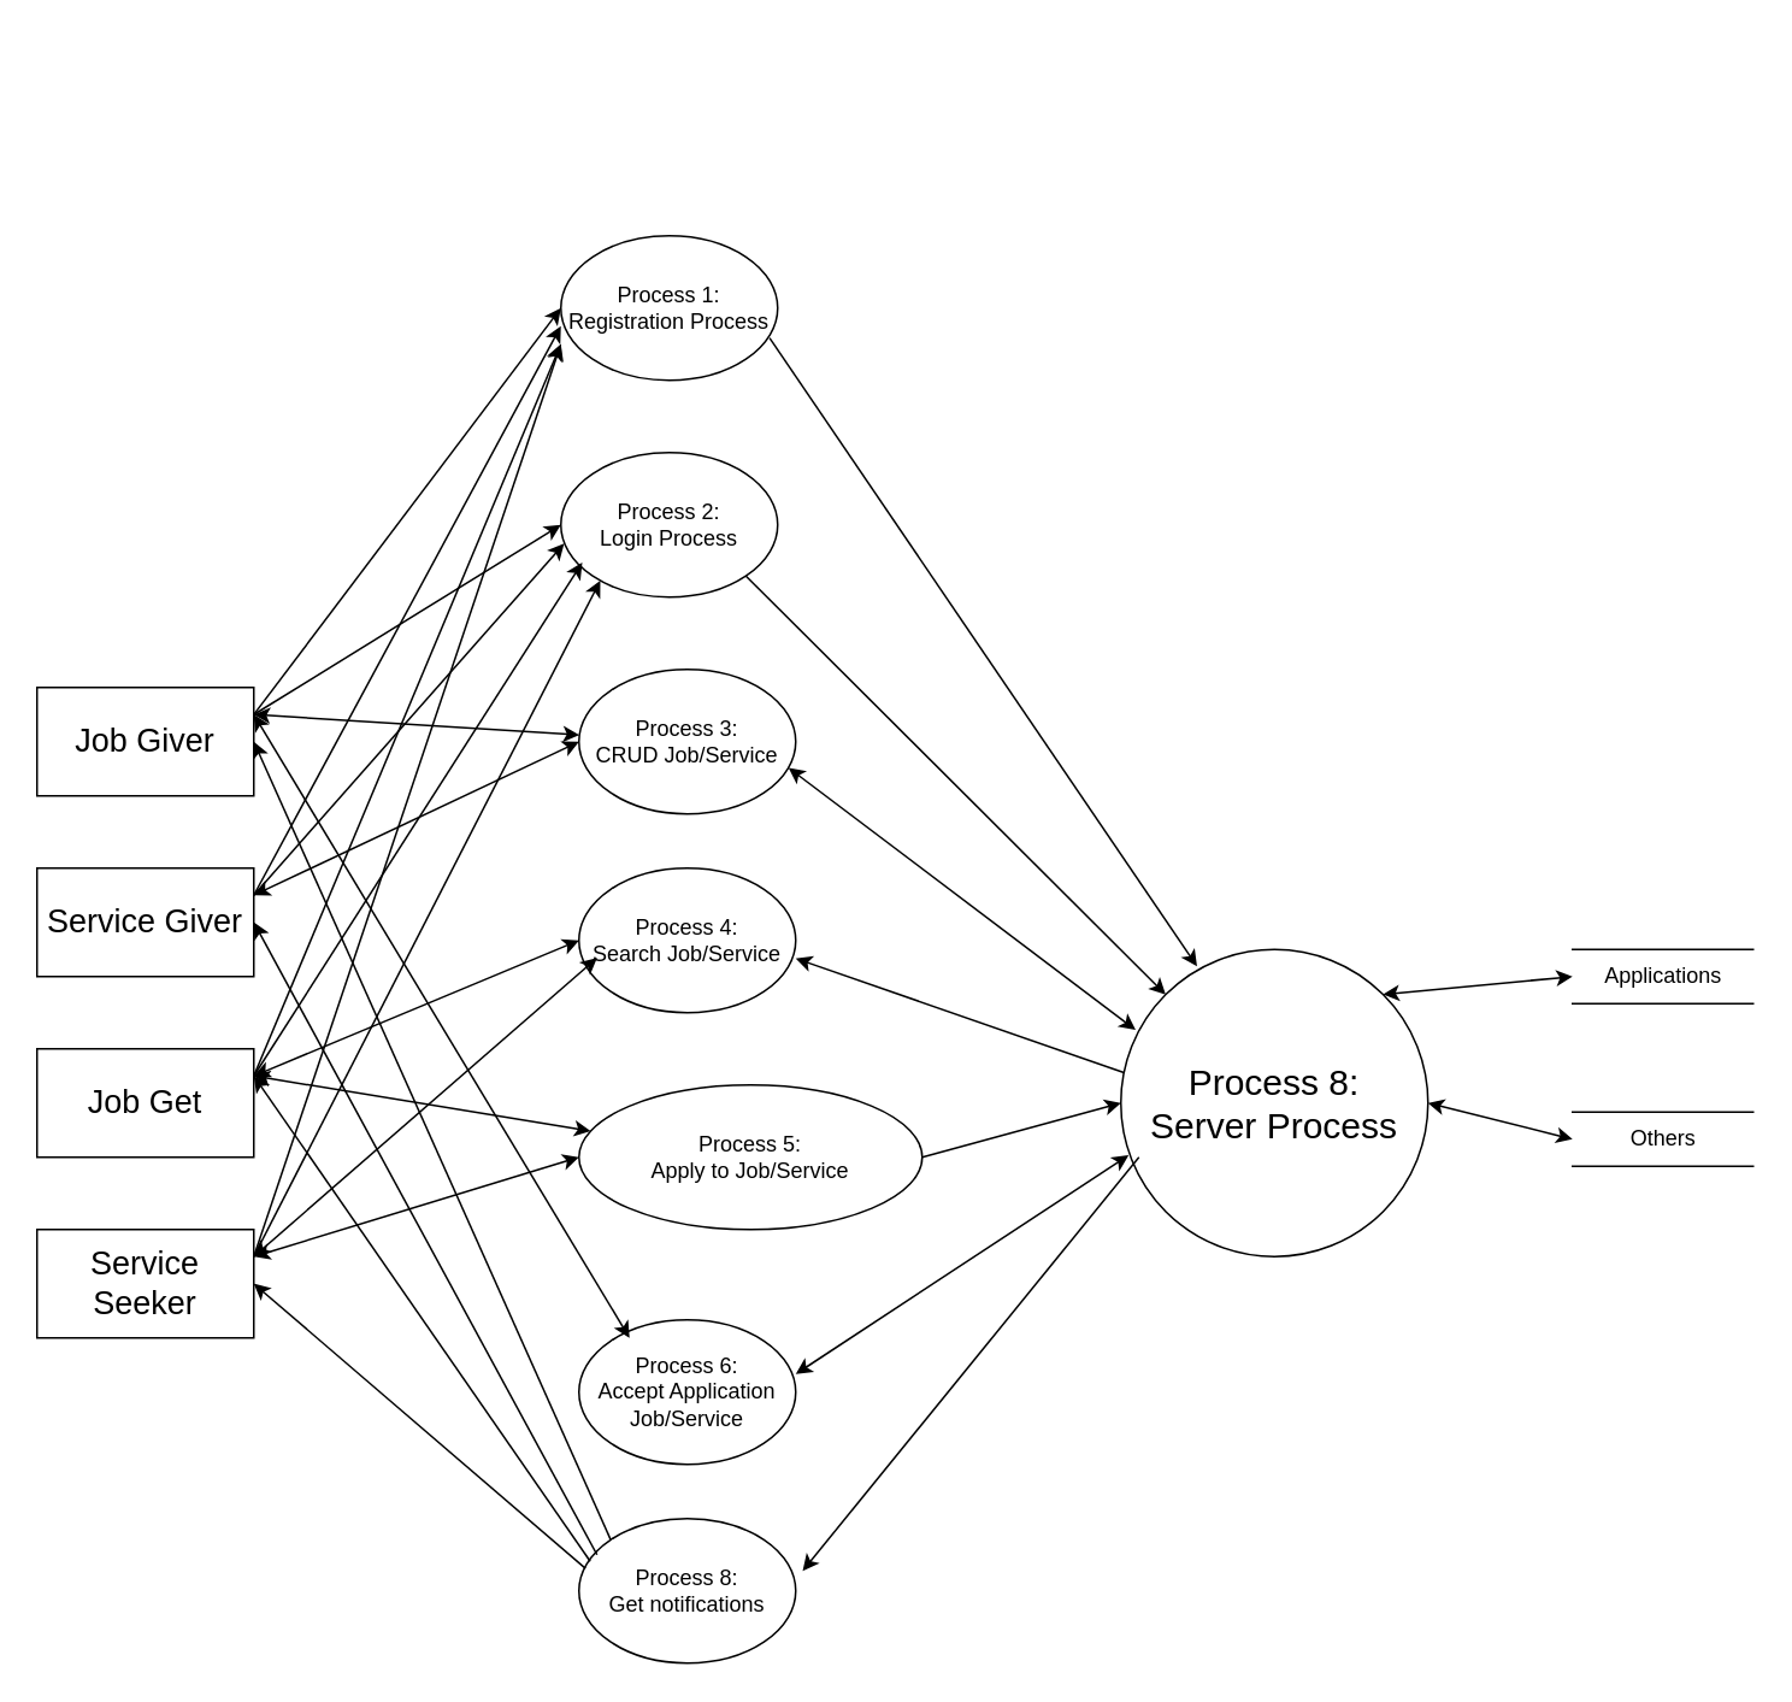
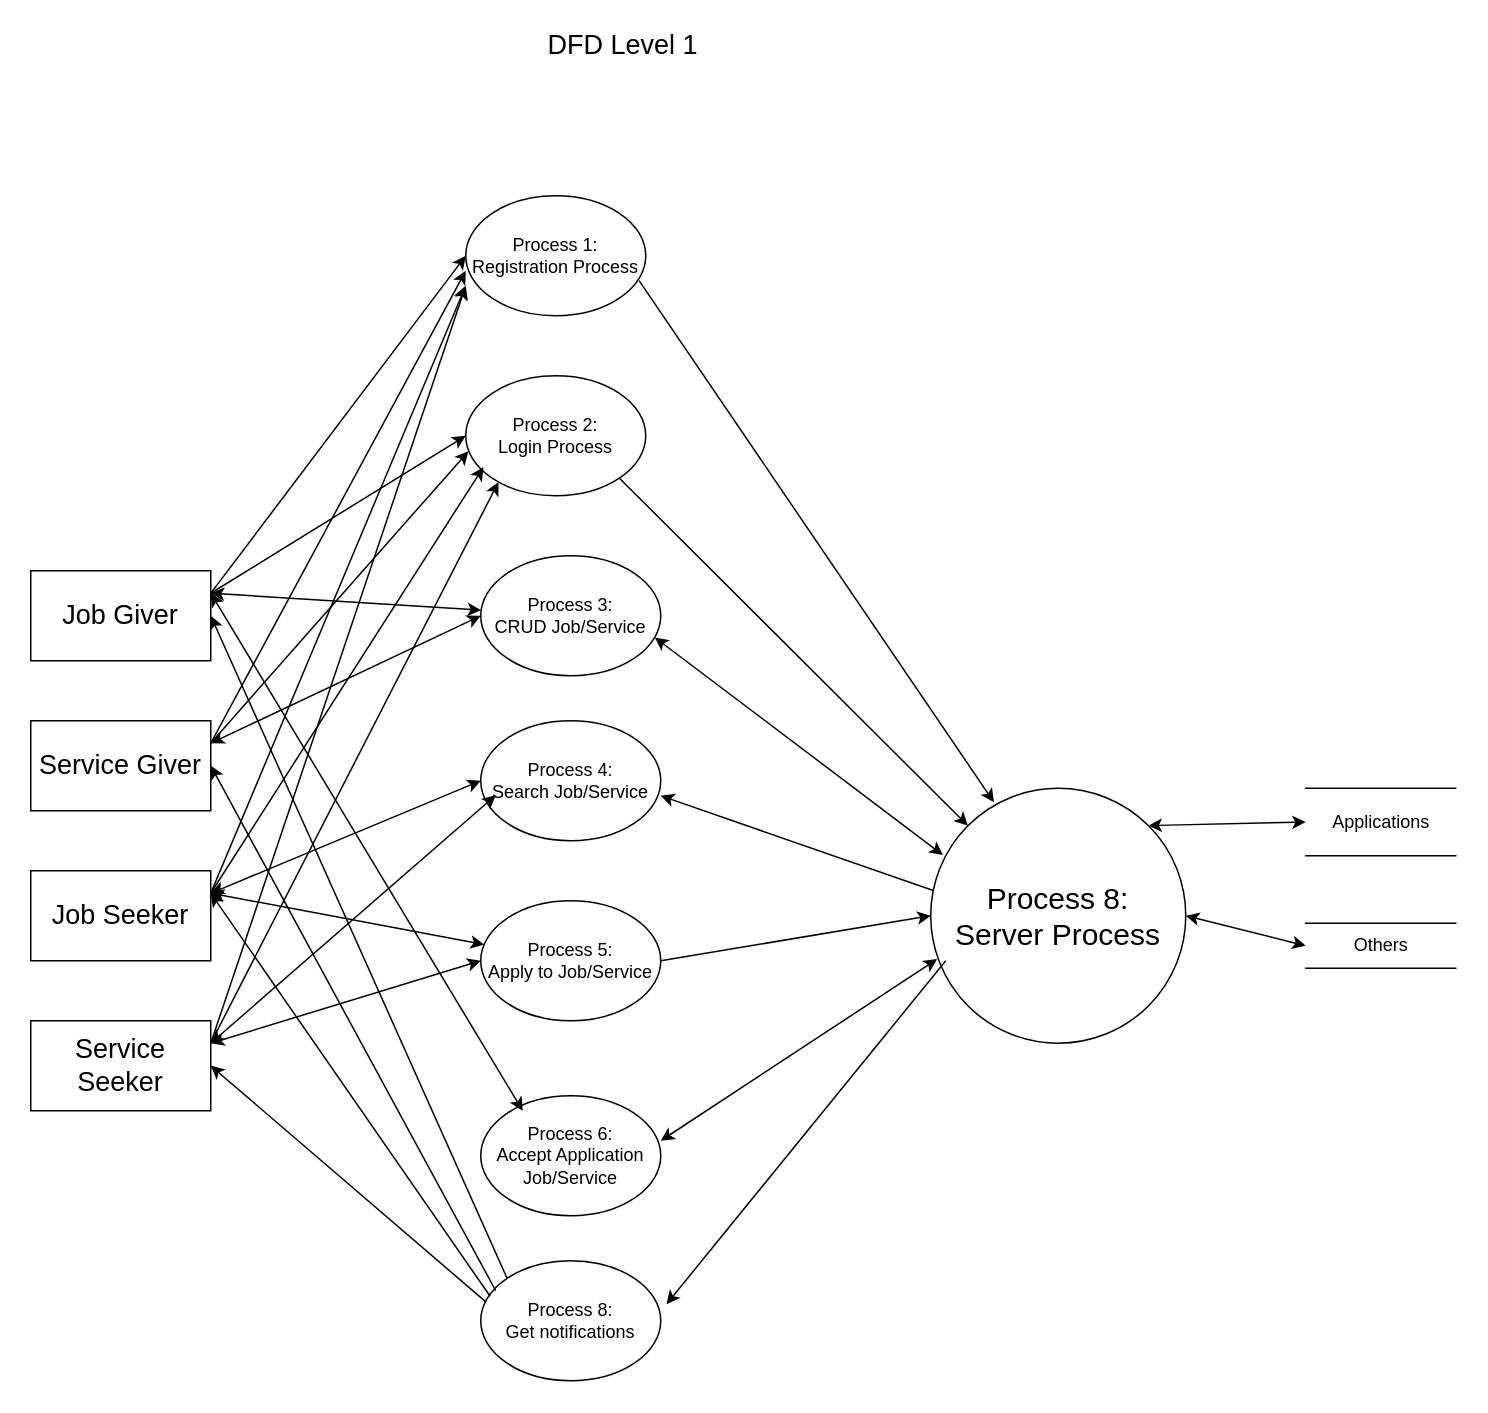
+ <mxCell id="2" value="&lt;font style=&quot;font-size: 18px&quot;&gt;DFD Level 1&lt;br&gt;&lt;/font&gt;" style="text;html=1;strokeColor=none;fillColor=none;align=center;verticalAlign=middle;whiteSpace=wrap;rounded=0;" vertex="1" parent="1"><mxGeometry x="335" y="20" width="160" height="20" as="geometry" /></mxCell>
- <mxCell id="41" value="Applications" style="html=1;dashed=0;whitespace=wrap;shape=partialRectangle;right=0;left=0;fillColor=none;" vertex="1" parent="1"><mxGeometry x="870" y="525" width="100" height="30" as="geometry" /></mxCell>
+ <mxCell id="41" value="Applications" style="html=1;dashed=0;whitespace=wrap;shape=partialRectangle;right=0;left=0;fillColor=none;" vertex="1" parent="1"><mxGeometry x="870" y="525" width="100" height="45" as="geometry" /></mxCell>
- <mxCell id="4" value="&lt;font style=&quot;font-size: 18px&quot;&gt;Job Get&lt;/font&gt;" style="rounded=0;whiteSpace=wrap;html=1;" vertex="1" parent="1"><mxGeometry x="20" y="580" width="120" height="60" as="geometry" /></mxCell>
+ <mxCell id="4" value="&lt;font style=&quot;font-size: 18px&quot;&gt;Job Seeker&lt;/font&gt;" style="rounded=0;whiteSpace=wrap;html=1;" vertex="1" parent="1"><mxGeometry x="20" y="580" width="120" height="60" as="geometry" /></mxCell>
- <mxCell id="9" value="Process 5:&lt;br&gt;Apply to Job/Service&lt;br&gt;" style="ellipse;whiteSpace=wrap;html=1;" vertex="1" parent="1"><mxGeometry x="320" y="600" width="190" height="80" as="geometry" /></mxCell>
+ <mxCell id="9" value="Process 5:&lt;br&gt;Apply to Job/Service&lt;br&gt;" style="ellipse;whiteSpace=wrap;html=1;" vertex="1" parent="1"><mxGeometry x="320" y="600" width="120" height="80" as="geometry" /></mxCell>
